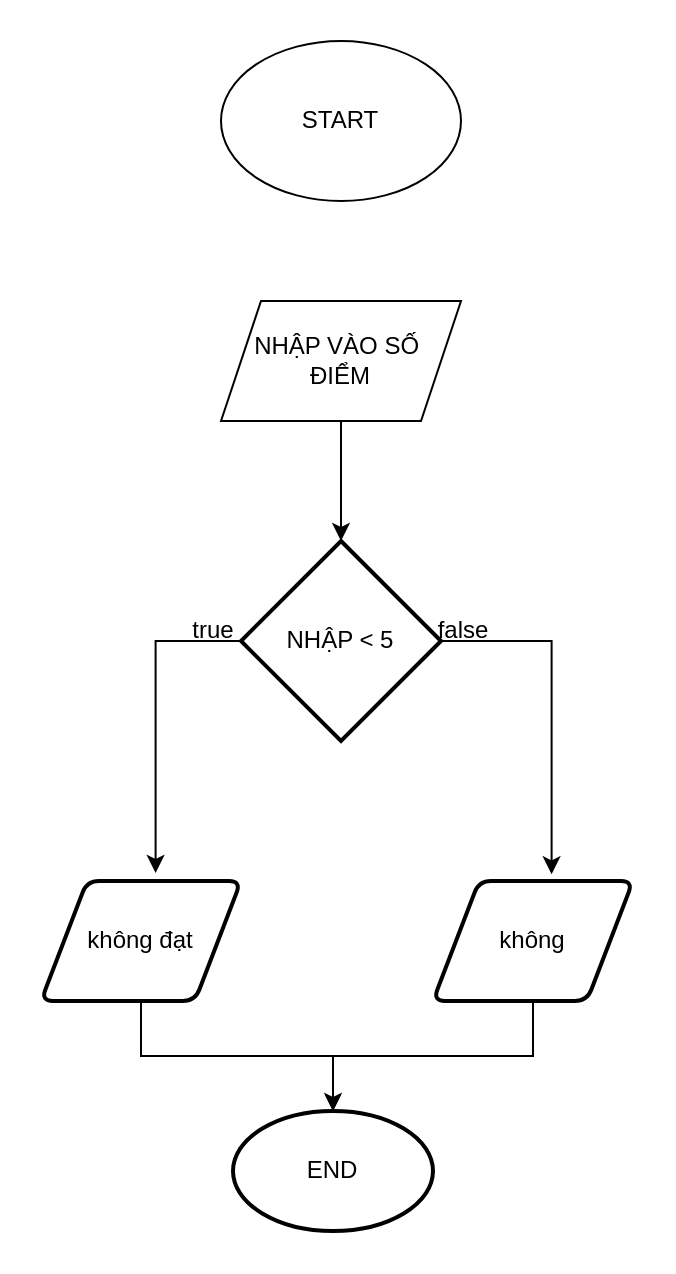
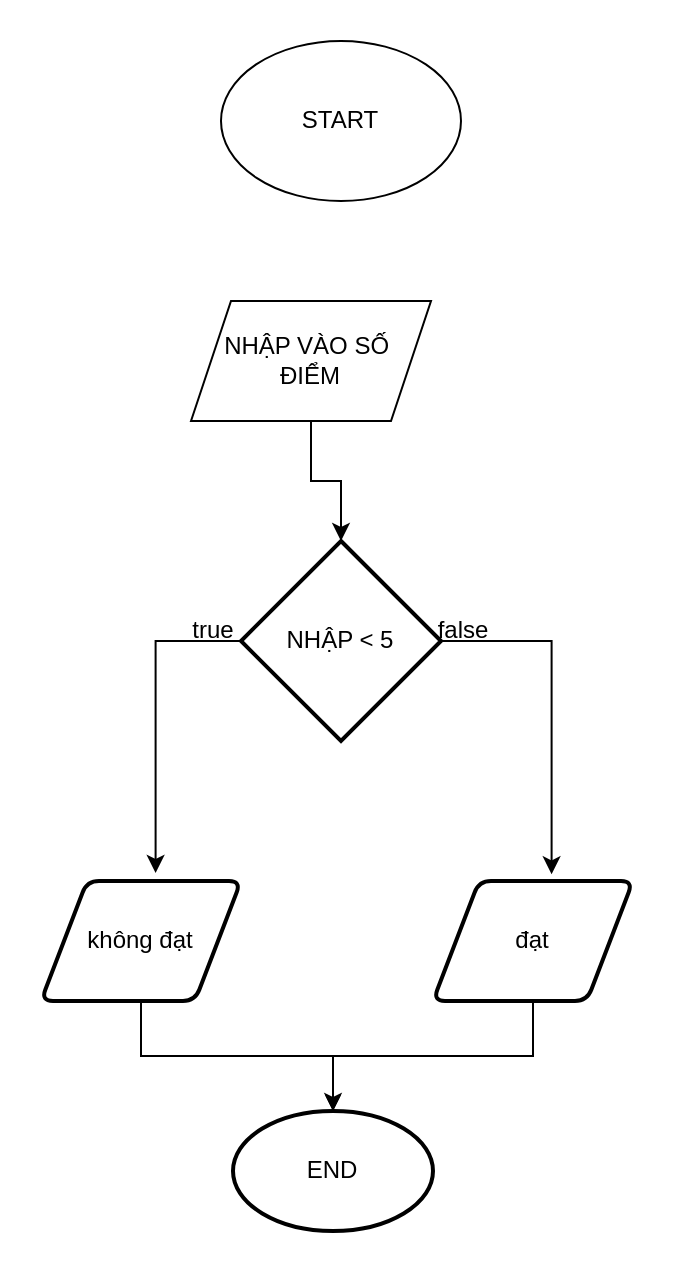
- <mxCell id="3" value="NHẬP VÀO SỐ&amp;nbsp;&lt;div class=&quot;custom-cursor-default-hover&quot;&gt;ĐIỂM&lt;/div&gt;" style="shape=parallelogram;perimeter=parallelogramPerimeter;whiteSpace=wrap;html=1;fixedSize=1;" vertex="1" parent="1"><mxGeometry x="110" y="150" width="120" height="60" as="geometry" /></mxCell>
+ <mxCell id="3" value="NHẬP VÀO SỐ&amp;nbsp;&lt;div class=&quot;custom-cursor-default-hover&quot;&gt;ĐIỂM&lt;/div&gt;" style="shape=parallelogram;perimeter=parallelogramPerimeter;whiteSpace=wrap;html=1;fixedSize=1;" vertex="1" parent="1"><mxGeometry x="95" y="150" width="120" height="60" as="geometry" /></mxCell>
- <mxCell id="6" value="không" style="shape=parallelogram;html=1;strokeWidth=2;perimeter=parallelogramPerimeter;whiteSpace=wrap;rounded=1;arcSize=12;size=0.23;" vertex="1" parent="1"><mxGeometry x="216" y="440" width="100" height="60" as="geometry" /></mxCell>
+ <mxCell id="6" value="đạt" style="shape=parallelogram;html=1;strokeWidth=2;perimeter=parallelogramPerimeter;whiteSpace=wrap;rounded=1;arcSize=12;size=0.23;" vertex="1" parent="1"><mxGeometry x="216" y="440" width="100" height="60" as="geometry" /></mxCell>
